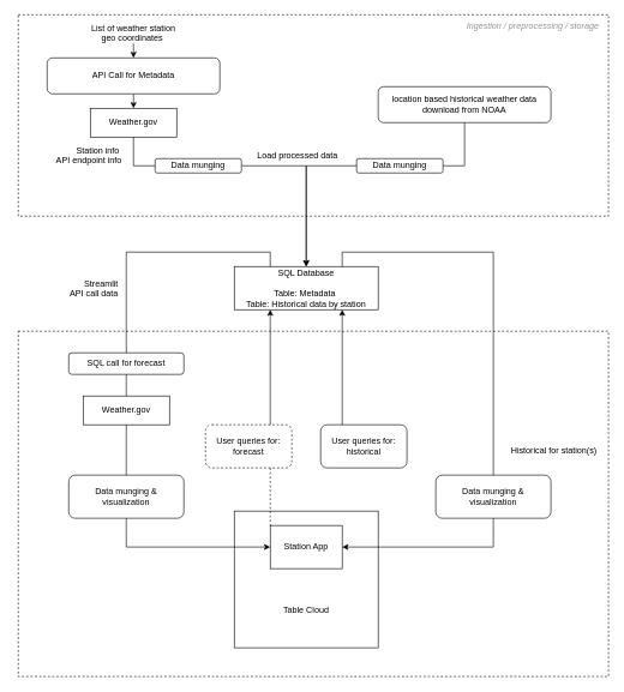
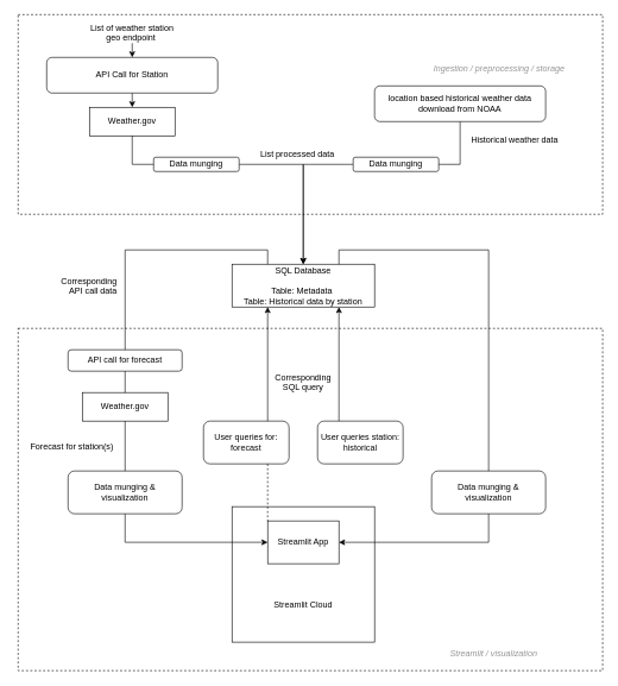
- <mxCell id="18" value="Ingestion / preprocessing / storage" style="text;strokeColor=none;fillColor=none;align=center;verticalAlign=middle;spacingLeft=4;spacingRight=4;overflow=hidden;points=[[0,0.5],[1,0.5]];portConstraint=eastwest;rotatable=0;fontStyle=2;fontColor=#949494;" vertex="1" parent="1"><mxGeometry x="635" y="20" width="210" height="30" as="geometry" /></mxCell>
+ <mxCell id="18" value="Ingestion / preprocessing / storage" style="text;strokeColor=none;fillColor=none;align=center;verticalAlign=middle;spacingLeft=4;spacingRight=4;overflow=hidden;points=[[0,0.5],[1,0.5]];portConstraint=eastwest;rotatable=0;fontStyle=2;fontColor=#949494;" vertex="1" parent="1"><mxGeometry x="595" y="80" width="210" height="30" as="geometry" /></mxCell>
- <mxCell id="8" value="List of weather station &#10;geo coordinates " style="text;strokeColor=none;fillColor=none;align=center;verticalAlign=middle;spacingLeft=4;spacingRight=4;overflow=hidden;points=[[0,0.5],[1,0.5]];portConstraint=eastwest;rotatable=0;" vertex="1" parent="1"><mxGeometry x="90" y="30" width="190" height="30" as="geometry" /></mxCell>
+ <mxCell id="8" value="List of weather station &#10;geo endpoint " style="text;strokeColor=none;fillColor=none;align=center;verticalAlign=middle;spacingLeft=4;spacingRight=4;overflow=hidden;points=[[0,0.5],[1,0.5]];portConstraint=eastwest;rotatable=0;" vertex="1" parent="1"><mxGeometry x="90" y="30" width="190" height="30" as="geometry" /></mxCell>
- <mxCell id="4" value="API Call for Metadata" style="rounded=1;whiteSpace=wrap;html=1;" vertex="1" parent="1"><mxGeometry x="65" y="80" width="240" height="50" as="geometry" /></mxCell>
+ <mxCell id="4" value="API Call for Station" style="rounded=1;whiteSpace=wrap;html=1;" vertex="1" parent="1"><mxGeometry x="65" y="80" width="240" height="50" as="geometry" /></mxCell>
+ <mxCell id="13" value="Historical weather data" style="text;strokeColor=none;fillColor=none;align=left;verticalAlign=middle;spacingLeft=4;spacingRight=4;overflow=hidden;points=[[0,0.5],[1,0.5]];portConstraint=eastwest;rotatable=0;" vertex="1" parent="1"><mxGeometry x="655" y="180" width="190" height="30" as="geometry" /></mxCell>
- <mxCell id="7" value="Station info &#10;API endpoint info" style="text;strokeColor=none;fillColor=none;align=right;verticalAlign=middle;spacingLeft=4;spacingRight=4;overflow=hidden;points=[[0,0.5],[1,0.5]];portConstraint=eastwest;rotatable=0;" vertex="1" parent="1"><mxGeometry x="55" y="200" width="120" height="30" as="geometry" /></mxCell>
- <mxCell id="36" value="Load processed data" style="text;strokeColor=none;fillColor=none;align=right;verticalAlign=middle;spacingLeft=4;spacingRight=4;overflow=hidden;points=[[0,0.5],[1,0.5]];portConstraint=eastwest;rotatable=0;" vertex="1" parent="1"><mxGeometry x="325" y="200" width="150" height="30" as="geometry" /></mxCell>
+ <mxCell id="36" value="List processed data" style="text;strokeColor=none;fillColor=none;align=right;verticalAlign=middle;spacingLeft=4;spacingRight=4;overflow=hidden;points=[[0,0.5],[1,0.5]];portConstraint=eastwest;rotatable=0;" vertex="1" parent="1"><mxGeometry x="325" y="200" width="150" height="30" as="geometry" /></mxCell>
- <mxCell id="42" value="Streamlit &#10;API call data" style="text;strokeColor=none;fillColor=none;align=right;verticalAlign=middle;spacingLeft=4;spacingRight=4;overflow=hidden;points=[[0,0.5],[1,0.5]];portConstraint=eastwest;rotatable=0;" vertex="1" parent="1"><mxGeometry x="20" y="385" width="150" height="30" as="geometry" /></mxCell>
+ <mxCell id="42" value="Corresponding &#10;API call data" style="text;strokeColor=none;fillColor=none;align=right;verticalAlign=middle;spacingLeft=4;spacingRight=4;overflow=hidden;points=[[0,0.5],[1,0.5]];portConstraint=eastwest;rotatable=0;" vertex="1" parent="1"><mxGeometry x="20" y="385" width="150" height="30" as="geometry" /></mxCell>
- <mxCell id="31" value="&lt;font style=&quot;font-size: 12px&quot;&gt;SQL call for forecast&lt;/font&gt;" style="rounded=1;whiteSpace=wrap;html=1;fontSize=6;fontColor=#050505;fillColor=none;" vertex="1" parent="1"><mxGeometry x="95" y="490" width="160" height="30" as="geometry" /></mxCell>
+ <mxCell id="31" value="&lt;font style=&quot;font-size: 12px&quot;&gt;API call for forecast&lt;/font&gt;" style="rounded=1;whiteSpace=wrap;html=1;fontSize=6;fontColor=#050505;fillColor=none;" vertex="1" parent="1"><mxGeometry x="95" y="490" width="160" height="30" as="geometry" /></mxCell>
+ <mxCell id="21" value="Corresponding &#10;SQL query" style="text;strokeColor=none;fillColor=none;align=center;verticalAlign=middle;spacingLeft=4;spacingRight=4;overflow=hidden;points=[[0,0.5],[1,0.5]];portConstraint=eastwest;rotatable=0;" vertex="1" parent="1"><mxGeometry x="365" y="520" width="120" height="30" as="geometry" /></mxCell>
- <mxCell id="22" value="User queries for:&lt;br&gt;forecast" style="rounded=1;whiteSpace=wrap;html=1;fontColor=#050505;fillColor=none;dashed=1;" vertex="1" parent="1"><mxGeometry x="285" y="590" width="120" height="60" as="geometry" /></mxCell>
+ <mxCell id="22" value="User queries for:&lt;br&gt;forecast" style="rounded=1;whiteSpace=wrap;html=1;fontColor=#050505;fillColor=none;" vertex="1" parent="1"><mxGeometry x="285" y="590" width="120" height="60" as="geometry" /></mxCell>
- <mxCell id="23" value="User queries for:&lt;br&gt;historical" style="rounded=1;whiteSpace=wrap;html=1;fontColor=#050505;fillColor=none;" vertex="1" parent="1"><mxGeometry x="445" y="590" width="120" height="60" as="geometry" /></mxCell>
+ <mxCell id="23" value="User queries station:&lt;br&gt;historical" style="rounded=1;whiteSpace=wrap;html=1;fontColor=#050505;fillColor=none;" vertex="1" parent="1"><mxGeometry x="445" y="590" width="120" height="60" as="geometry" /></mxCell>
+ <mxCell id="34" value="Forecast for station(s)" style="text;strokeColor=none;fillColor=none;align=right;verticalAlign=middle;spacingLeft=4;spacingRight=4;overflow=hidden;points=[[0,0.5],[1,0.5]];portConstraint=eastwest;rotatable=0;" vertex="1" parent="1"><mxGeometry x="25" y="610" width="140" height="30" as="geometry" /></mxCell>
- <mxCell id="40" value="Historical for station(s)" style="text;strokeColor=none;fillColor=none;align=right;verticalAlign=middle;spacingLeft=4;spacingRight=4;overflow=hidden;points=[[0,0.5],[1,0.5]];portConstraint=eastwest;rotatable=0;" vertex="1" parent="1"><mxGeometry x="695" y="610" width="140" height="30" as="geometry" /></mxCell>
- <mxCell id="20" value="&lt;font color=&quot;#050505&quot;&gt;Station App&lt;br&gt;&lt;/font&gt;" style="rounded=0;whiteSpace=wrap;html=1;fontColor=#949494;fillColor=none;" vertex="1" parent="1"><mxGeometry x="375" y="730" width="100" height="60" as="geometry" /></mxCell>
+ <mxCell id="20" value="&lt;font color=&quot;#050505&quot;&gt;Streamlit App&lt;br&gt;&lt;/font&gt;" style="rounded=0;whiteSpace=wrap;html=1;fontColor=#949494;fillColor=none;" vertex="1" parent="1"><mxGeometry x="375" y="730" width="100" height="60" as="geometry" /></mxCell>
- <mxCell id="39" value="&lt;br&gt;&lt;br&gt;&lt;br&gt;&lt;br&gt;&lt;br&gt;&lt;br&gt;Table Cloud" style="rounded=0;whiteSpace=wrap;html=1;fontColor=#050505;fillColor=none;align=center;" vertex="1" parent="1"><mxGeometry x="325" y="710" width="200" height="190" as="geometry" /></mxCell>
+ <mxCell id="39" value="&lt;br&gt;&lt;br&gt;&lt;br&gt;&lt;br&gt;&lt;br&gt;&lt;br&gt;Streamlit Cloud" style="rounded=0;whiteSpace=wrap;html=1;fontColor=#050505;fillColor=none;align=center;" vertex="1" parent="1"><mxGeometry x="325" y="710" width="200" height="190" as="geometry" /></mxCell>
+ <mxCell id="19" value="Streamlit / visualization" style="text;strokeColor=none;fillColor=none;align=left;verticalAlign=middle;spacingLeft=4;spacingRight=4;overflow=hidden;points=[[0,0.5],[1,0.5]];portConstraint=eastwest;rotatable=0;fontStyle=2;fontColor=#949494;" vertex="1" parent="1"><mxGeometry x="625" y="900" width="210" height="30" as="geometry" /></mxCell>
